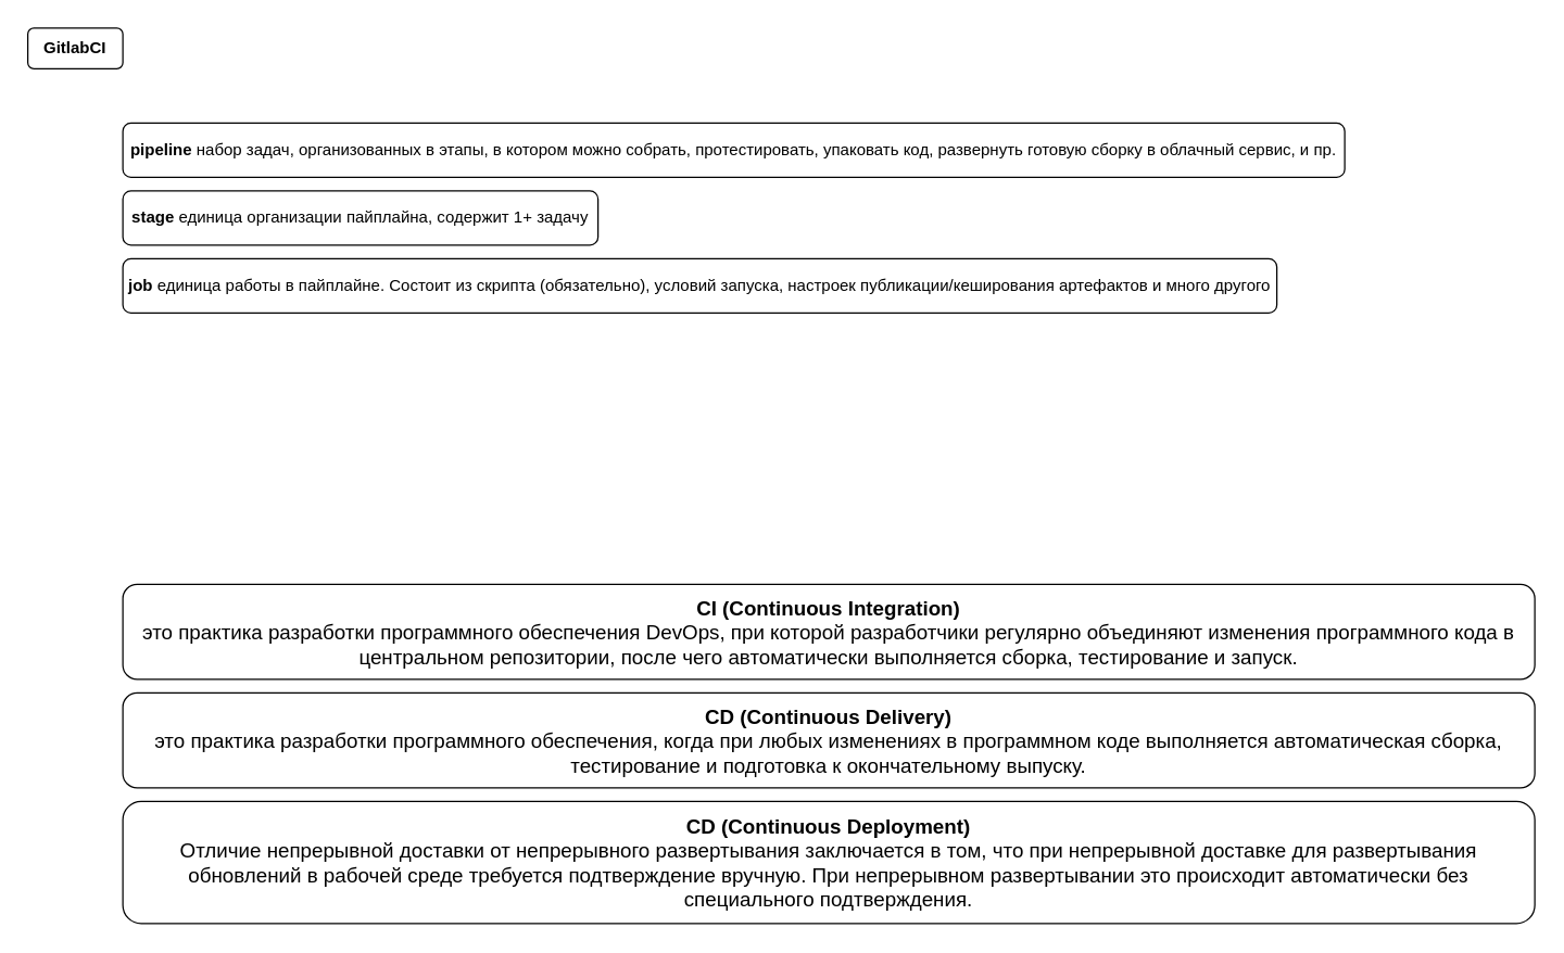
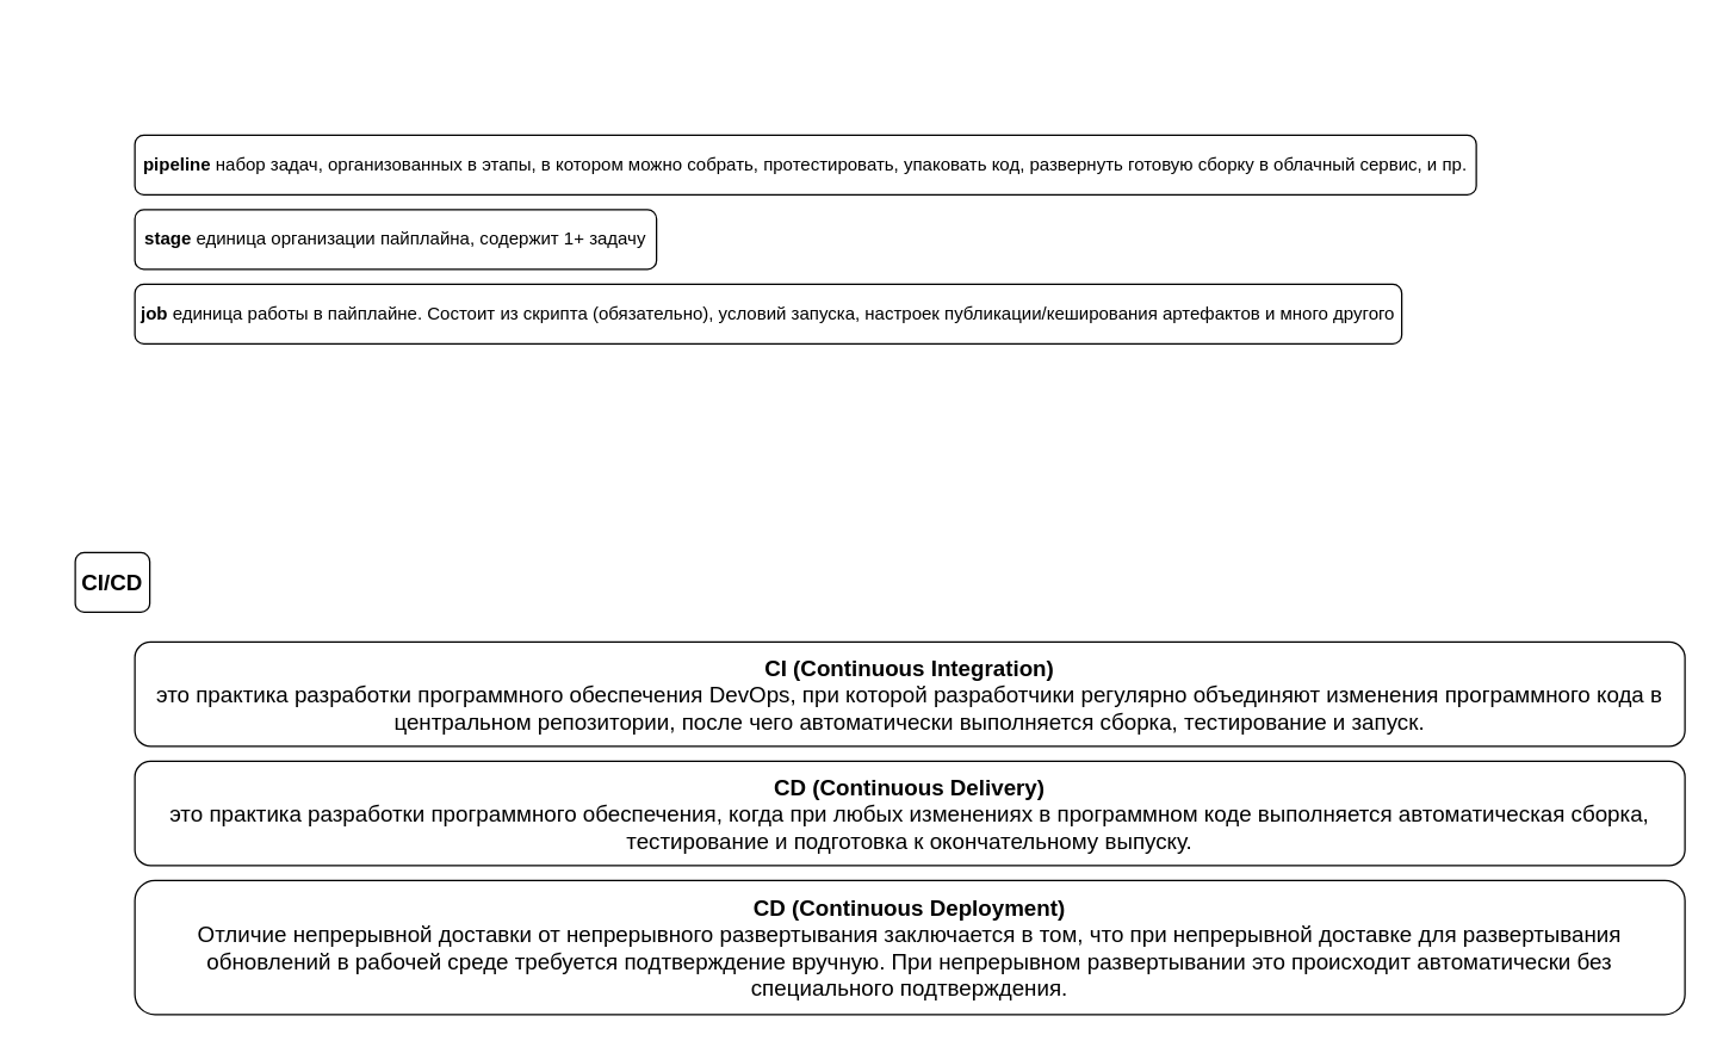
- <mxCell id="2" value="GitlabCI" style="rounded=1;whiteSpace=wrap;html=1;fontStyle=1" vertex="1" parent="1"><mxGeometry x="20" y="20" width="70" height="30" as="geometry" /></mxCell>
+ <mxCell id="6" value="CI/CD" style="rounded=1;whiteSpace=wrap;html=1;fontStyle=1;fontSize=15;" vertex="1" parent="1"><mxGeometry x="50" y="370" width="50" height="40" as="geometry" /></mxCell>
